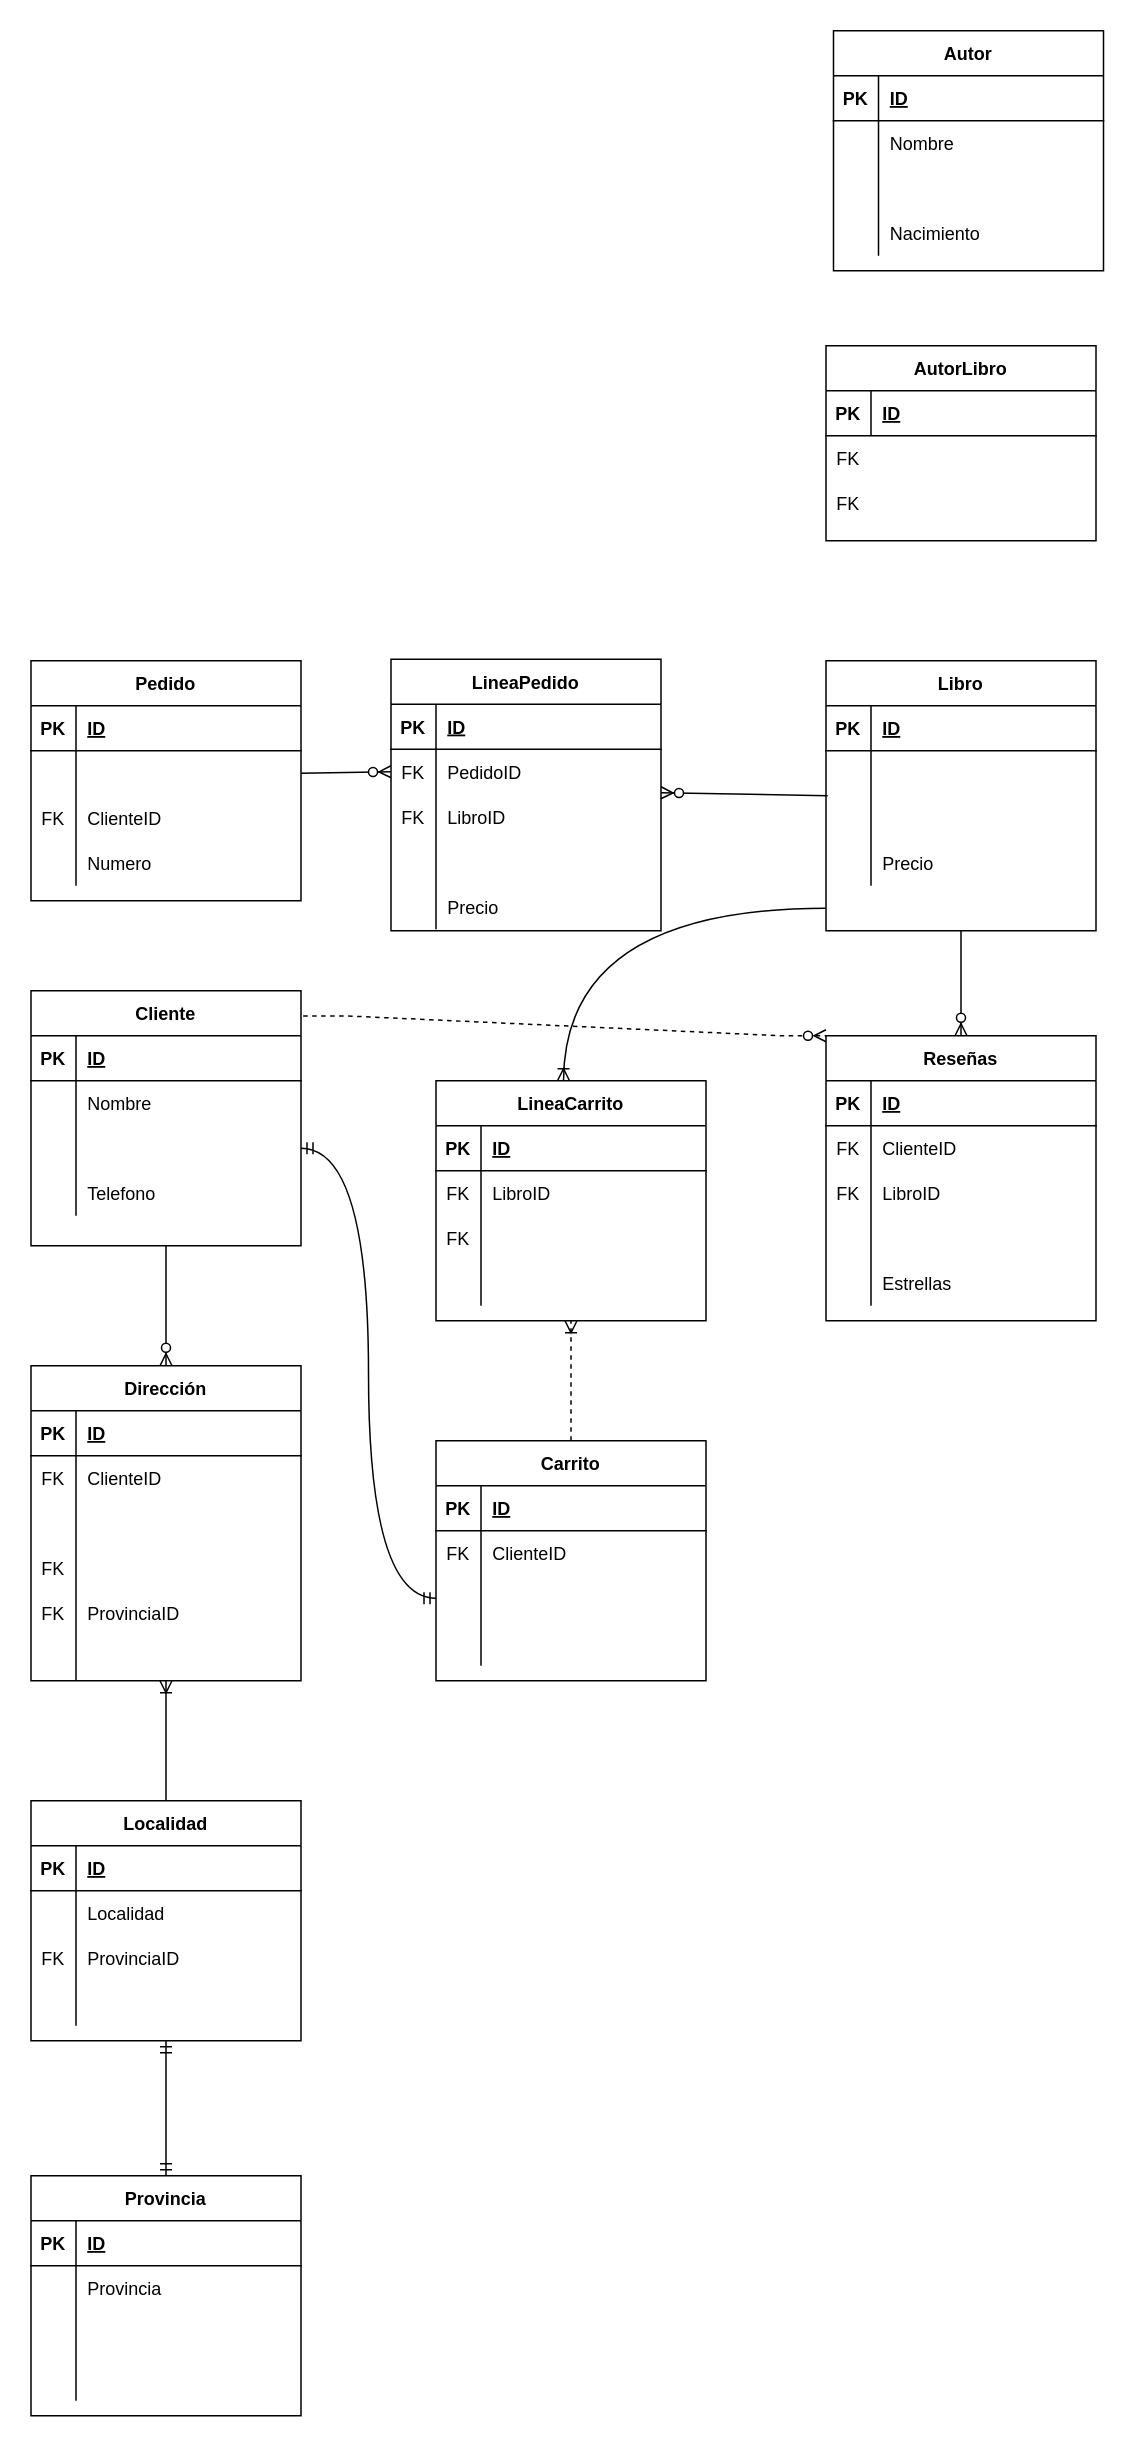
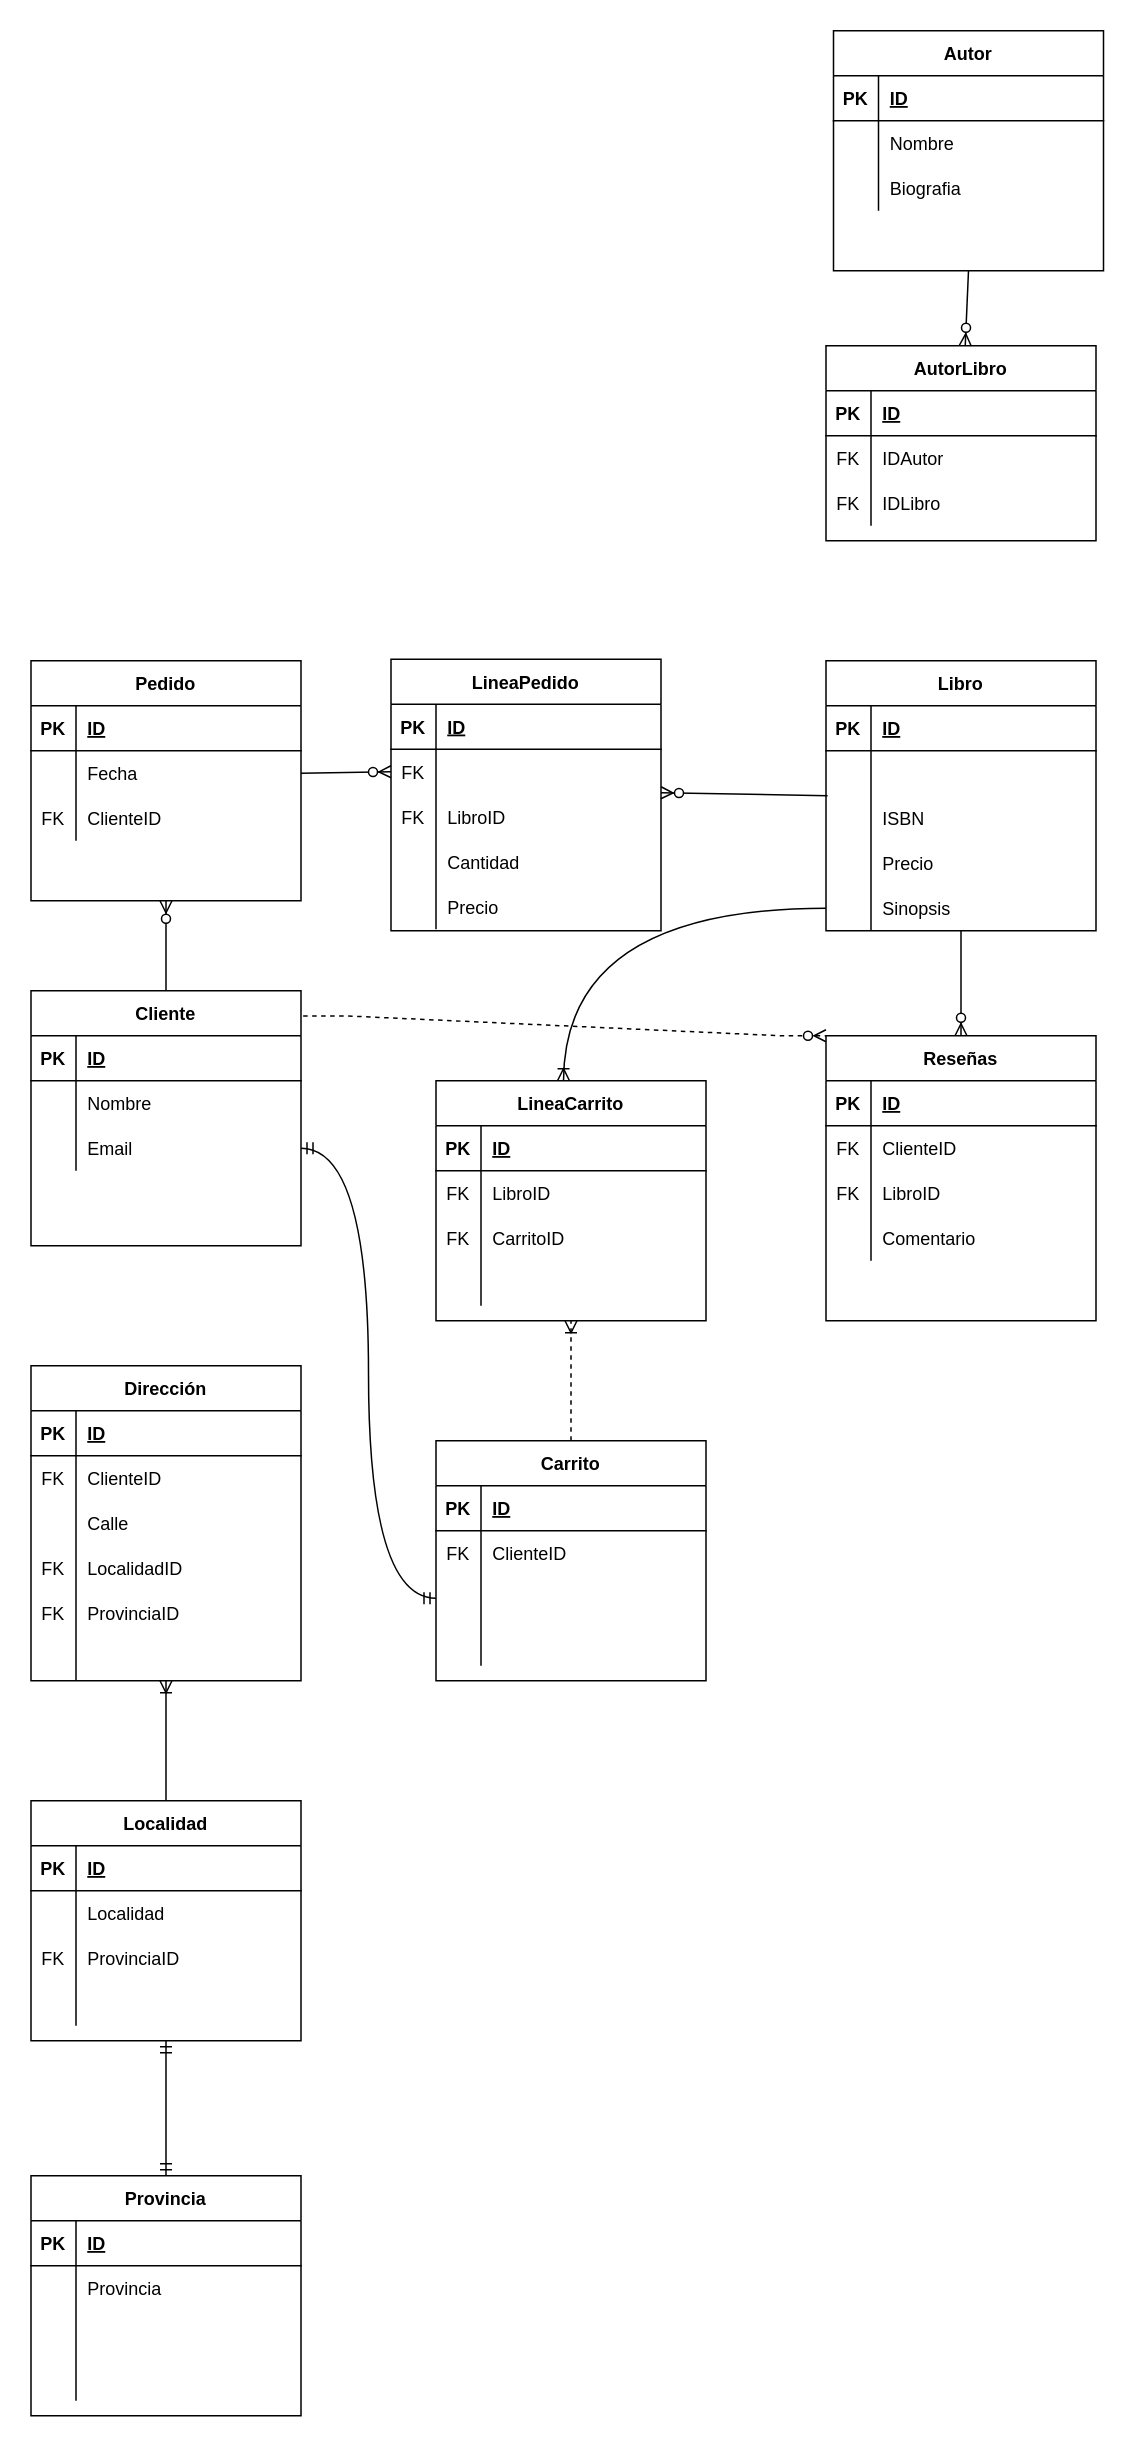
+ <mxCell id="68" value="Biografia" style="shape=partialRectangle;connectable=0;fillColor=none;top=0;left=0;bottom=0;right=0;align=left;spacingLeft=6;overflow=hidden;" parent="66" vertex="1"><mxGeometry x="30" width="150" height="30" as="geometry" /></mxCell>
- <mxCell id="71" value="Nacimiento" style="shape=partialRectangle;connectable=0;fillColor=none;top=0;left=0;bottom=0;right=0;align=left;spacingLeft=6;overflow=hidden;" parent="69" vertex="1"><mxGeometry x="30" width="150" height="30" as="geometry" /></mxCell>
+ <mxCell id="85" value="" style="fontSize=12;html=1;endArrow=ERzeroToMany;endFill=1;exitX=0.5;exitY=1;exitDx=0;exitDy=0;" parent="1" source="59" target="72" edge="1"><mxGeometry width="100" height="100" relative="1" as="geometry"><mxPoint x="650" y="450" as="sourcePoint" /><mxPoint x="650" y="400" as="targetPoint" /></mxGeometry></mxCell>
+ <mxCell id="78" value="IDAutor" style="shape=partialRectangle;connectable=0;fillColor=none;top=0;left=0;bottom=0;right=0;align=left;spacingLeft=6;overflow=hidden;" parent="76" vertex="1"><mxGeometry x="30" width="150" height="30" as="geometry"><mxRectangle width="150" height="30" as="alternateBounds" /></mxGeometry></mxCell>
+ <mxCell id="81" value="IDLibro" style="shape=partialRectangle;connectable=0;fillColor=none;top=0;left=0;bottom=0;right=0;align=left;spacingLeft=6;overflow=hidden;" parent="79" vertex="1"><mxGeometry x="30" width="150" height="30" as="geometry"><mxRectangle width="150" height="30" as="alternateBounds" /></mxGeometry></mxCell>
- <mxCell id="34" value="PedidoID" style="shape=partialRectangle;connectable=0;fillColor=none;top=0;left=0;bottom=0;right=0;align=left;spacingLeft=6;overflow=hidden;" parent="32" vertex="1"><mxGeometry x="30" width="150" height="30" as="geometry" /></mxCell>
+ <mxCell id="21" value="Fecha" style="shape=partialRectangle;connectable=0;fillColor=none;top=0;left=0;bottom=0;right=0;align=left;spacingLeft=6;overflow=hidden;" parent="19" vertex="1"><mxGeometry x="30" width="150" height="30" as="geometry"><mxRectangle width="150" height="30" as="alternateBounds" /></mxGeometry></mxCell>
+ <mxCell id="52" value="ISBN" style="shape=partialRectangle;connectable=0;fillColor=none;top=0;left=0;bottom=0;right=0;align=left;spacingLeft=6;overflow=hidden;" parent="50" vertex="1"><mxGeometry x="30" width="150" height="30" as="geometry"><mxRectangle width="150" height="30" as="alternateBounds" /></mxGeometry></mxCell>
+ <mxCell id="40" value="Cantidad" style="shape=partialRectangle;connectable=0;fillColor=none;top=0;left=0;bottom=0;right=0;align=left;spacingLeft=6;overflow=hidden;" parent="38" vertex="1"><mxGeometry x="30" width="150" height="30" as="geometry" /></mxCell>
- <mxCell id="27" value="Numero" style="shape=partialRectangle;connectable=0;fillColor=none;top=0;left=0;bottom=0;right=0;align=left;spacingLeft=6;overflow=hidden;" parent="25" vertex="1"><mxGeometry x="30" width="150" height="30" as="geometry"><mxRectangle width="150" height="30" as="alternateBounds" /></mxGeometry></mxCell>
+ <mxCell id="58" value="Sinopsis" style="shape=partialRectangle;connectable=0;fillColor=none;top=0;left=0;bottom=0;right=0;align=left;spacingLeft=6;overflow=hidden;" parent="56" vertex="1"><mxGeometry x="30" width="150" height="30" as="geometry"><mxRectangle width="150" height="30" as="alternateBounds" /></mxGeometry></mxCell>
+ <mxCell id="82" value="" style="fontSize=12;html=1;endArrow=ERzeroToMany;endFill=1;exitX=0.5;exitY=0;exitDx=0;exitDy=0;entryX=0.5;entryY=1;entryDx=0;entryDy=0;" parent="1" source="2" edge="1" target="15"><mxGeometry width="100" height="100" relative="1" as="geometry"><mxPoint x="320" y="560" as="sourcePoint" /><mxPoint x="100" y="610" as="targetPoint" /></mxGeometry></mxCell>
+ <mxCell id="11" value="Email" style="shape=partialRectangle;connectable=0;fillColor=none;top=0;left=0;bottom=0;right=0;align=left;spacingLeft=6;overflow=hidden;" parent="9" vertex="1"><mxGeometry x="30" width="150" height="30" as="geometry"><mxRectangle width="150" height="30" as="alternateBounds" /></mxGeometry></mxCell>
- <mxCell id="14" value="Telefono" style="shape=partialRectangle;connectable=0;fillColor=none;top=0;left=0;bottom=0;right=0;align=left;spacingLeft=6;overflow=hidden;" parent="12" vertex="1"><mxGeometry x="30" width="150" height="30" as="geometry"><mxRectangle width="150" height="30" as="alternateBounds" /></mxGeometry></mxCell>
+ <mxCell id="146" value="CarritoID" style="shape=partialRectangle;connectable=0;fillColor=none;top=0;left=0;bottom=0;right=0;align=left;spacingLeft=6;overflow=hidden;" vertex="1" parent="144"><mxGeometry x="30" width="150" height="30" as="geometry"><mxRectangle width="150" height="30" as="alternateBounds" /></mxGeometry></mxCell>
+ <mxCell id="98" value="Comentario" style="shape=partialRectangle;connectable=0;fillColor=none;top=0;left=0;bottom=0;right=0;align=left;spacingLeft=6;overflow=hidden;" vertex="1" parent="96"><mxGeometry x="30" width="150" height="30" as="geometry"><mxRectangle width="150" height="30" as="alternateBounds" /></mxGeometry></mxCell>
- <mxCell id="101" value="Estrellas" style="shape=partialRectangle;connectable=0;fillColor=none;top=0;left=0;bottom=0;right=0;align=left;spacingLeft=6;overflow=hidden;" vertex="1" parent="99"><mxGeometry x="30" width="150" height="30" as="geometry"><mxRectangle width="150" height="30" as="alternateBounds" /></mxGeometry></mxCell>
- <mxCell id="123" value="" style="fontSize=12;html=1;endArrow=ERzeroToMany;endFill=1;rounded=0;exitX=0.5;exitY=1;exitDx=0;exitDy=0;entryX=0.5;entryY=0;entryDx=0;entryDy=0;" edge="1" parent="1" source="2" target="104"><mxGeometry width="100" height="100" relative="1" as="geometry"><mxPoint x="300" y="820" as="sourcePoint" /><mxPoint x="400" y="720" as="targetPoint" /></mxGeometry></mxCell>
+ <mxCell id="113" value="Calle" style="shape=partialRectangle;connectable=0;fillColor=none;top=0;left=0;bottom=0;right=0;align=left;spacingLeft=6;overflow=hidden;" vertex="1" parent="111"><mxGeometry x="30" width="150" height="30" as="geometry"><mxRectangle width="150" height="30" as="alternateBounds" /></mxGeometry></mxCell>
+ <mxCell id="116" value="LocalidadID" style="shape=partialRectangle;connectable=0;fillColor=none;top=0;left=0;bottom=0;right=0;align=left;spacingLeft=6;overflow=hidden;" vertex="1" parent="114"><mxGeometry x="30" width="150" height="30" as="geometry"><mxRectangle width="150" height="30" as="alternateBounds" /></mxGeometry></mxCell>
